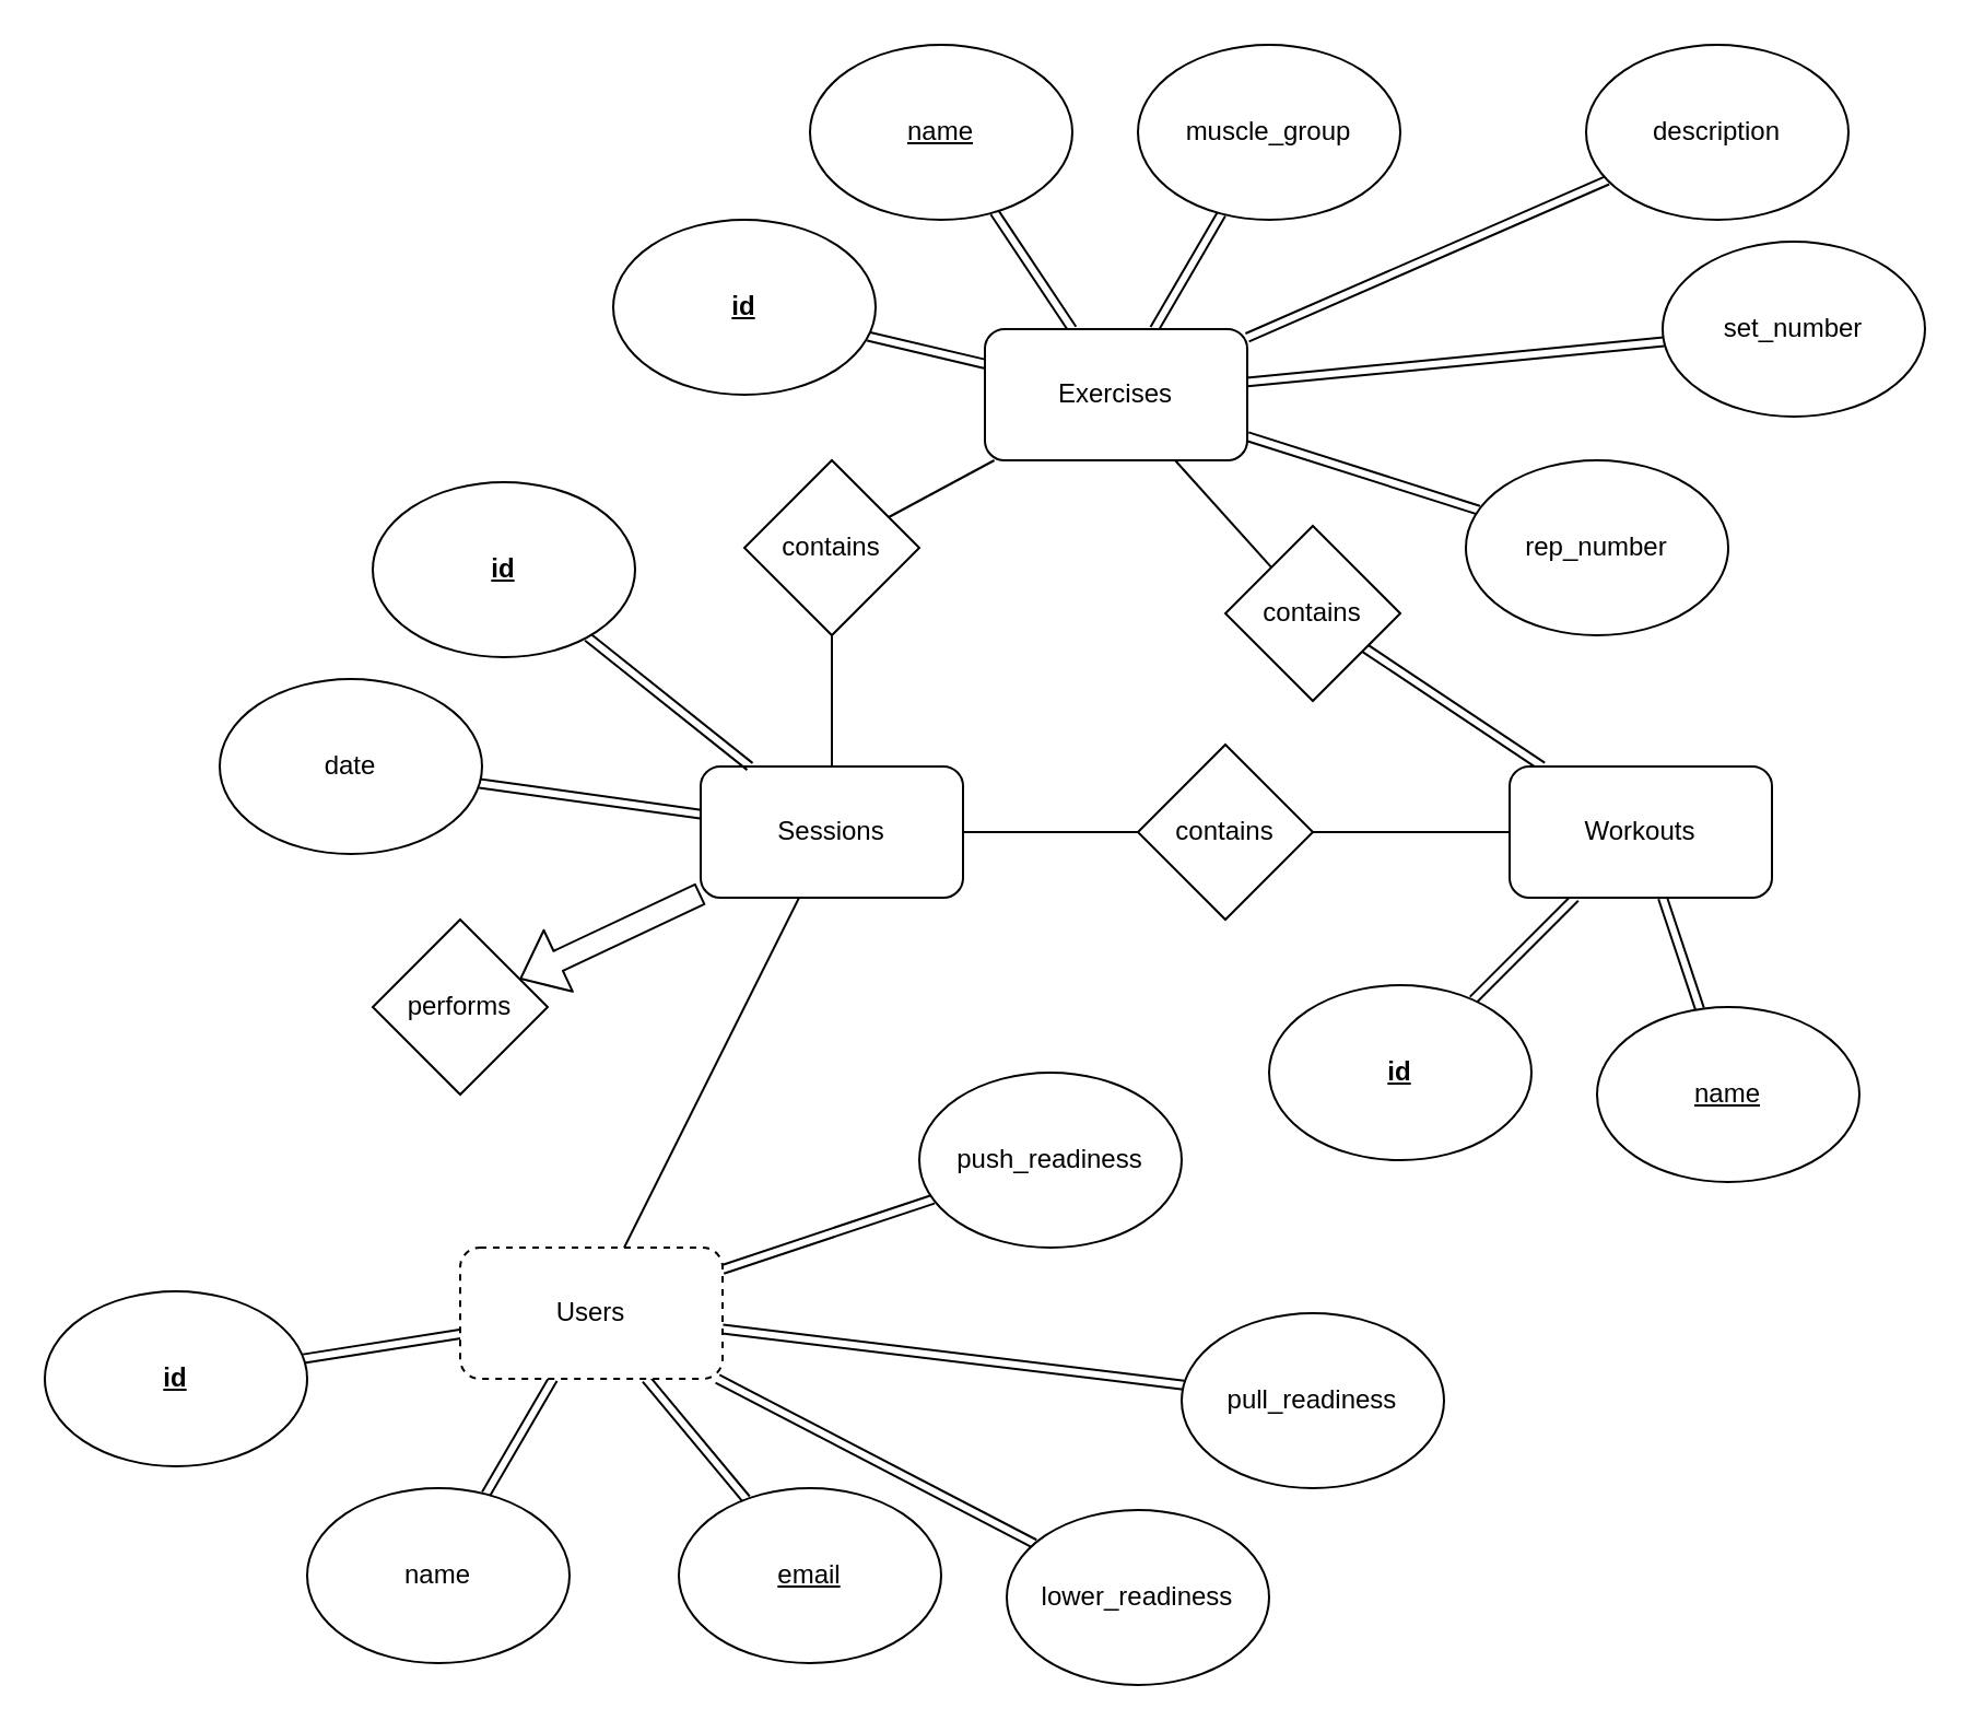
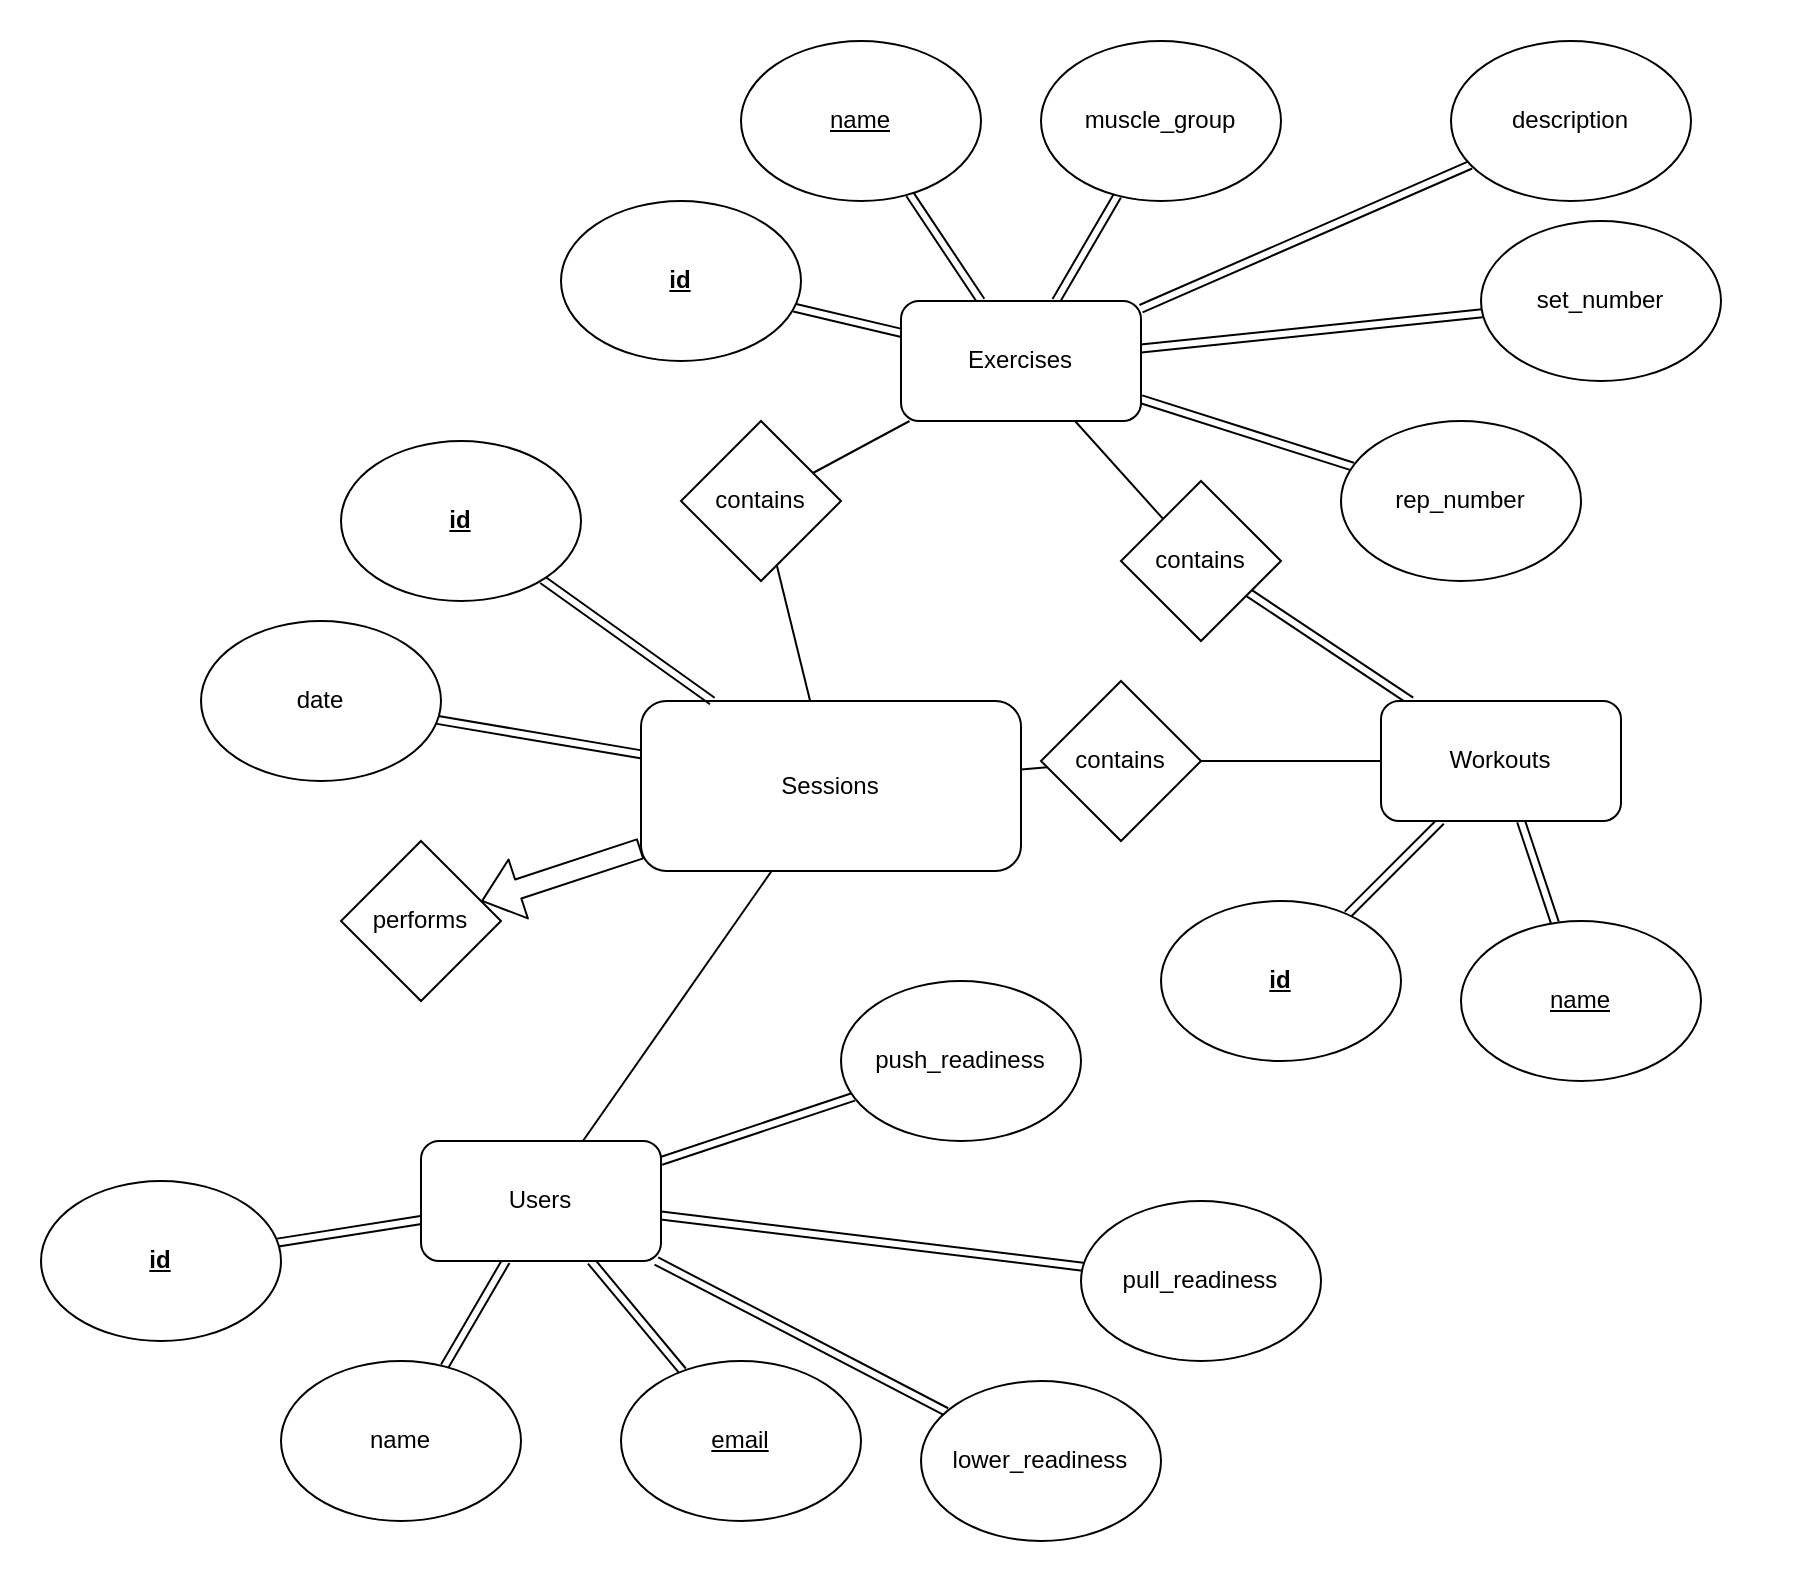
- <mxCell id="48" value="set_number" style="ellipse;whiteSpace=wrap;html=1;" vertex="1" parent="1"><mxGeometry x="760" y="110" width="120" height="80" as="geometry" /></mxCell>
+ <mxCell id="48" value="set_number" style="ellipse;whiteSpace=wrap;html=1;" vertex="1" parent="1"><mxGeometry x="740" y="110" width="120" height="80" as="geometry" /></mxCell>
- <mxCell id="32" value="Sessions" style="rounded=1;whiteSpace=wrap;html=1;" vertex="1" parent="1"><mxGeometry x="320" y="350" width="120" height="60" as="geometry" /></mxCell>
+ <mxCell id="32" value="Sessions" style="rounded=1;whiteSpace=wrap;html=1;" vertex="1" parent="1"><mxGeometry x="320" y="350" width="190" height="85" as="geometry" /></mxCell>
- <mxCell id="9" value="Users" style="rounded=1;whiteSpace=wrap;html=1;dashed=1;" vertex="1" parent="1"><mxGeometry x="210" y="570" width="120" height="60" as="geometry" /></mxCell>
+ <mxCell id="9" value="Users" style="rounded=1;whiteSpace=wrap;html=1;" vertex="1" parent="1"><mxGeometry x="210" y="570" width="120" height="60" as="geometry" /></mxCell>
